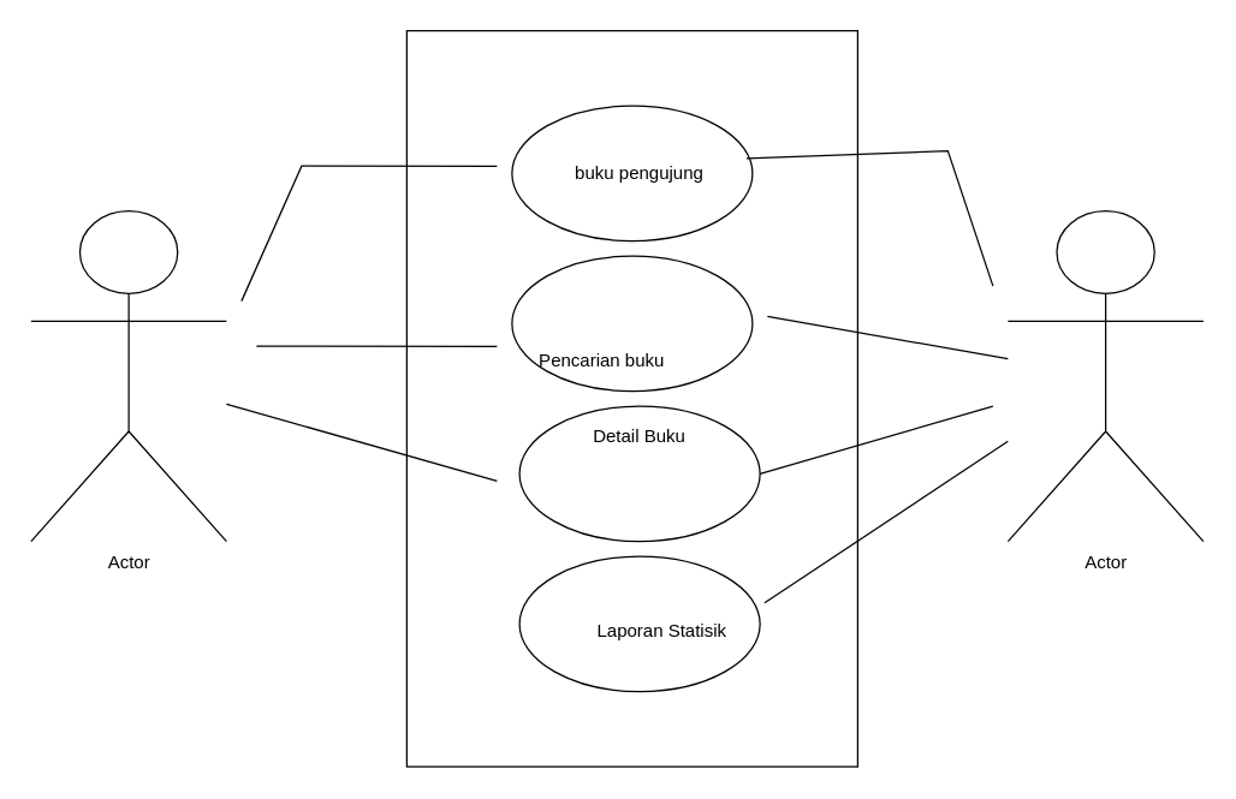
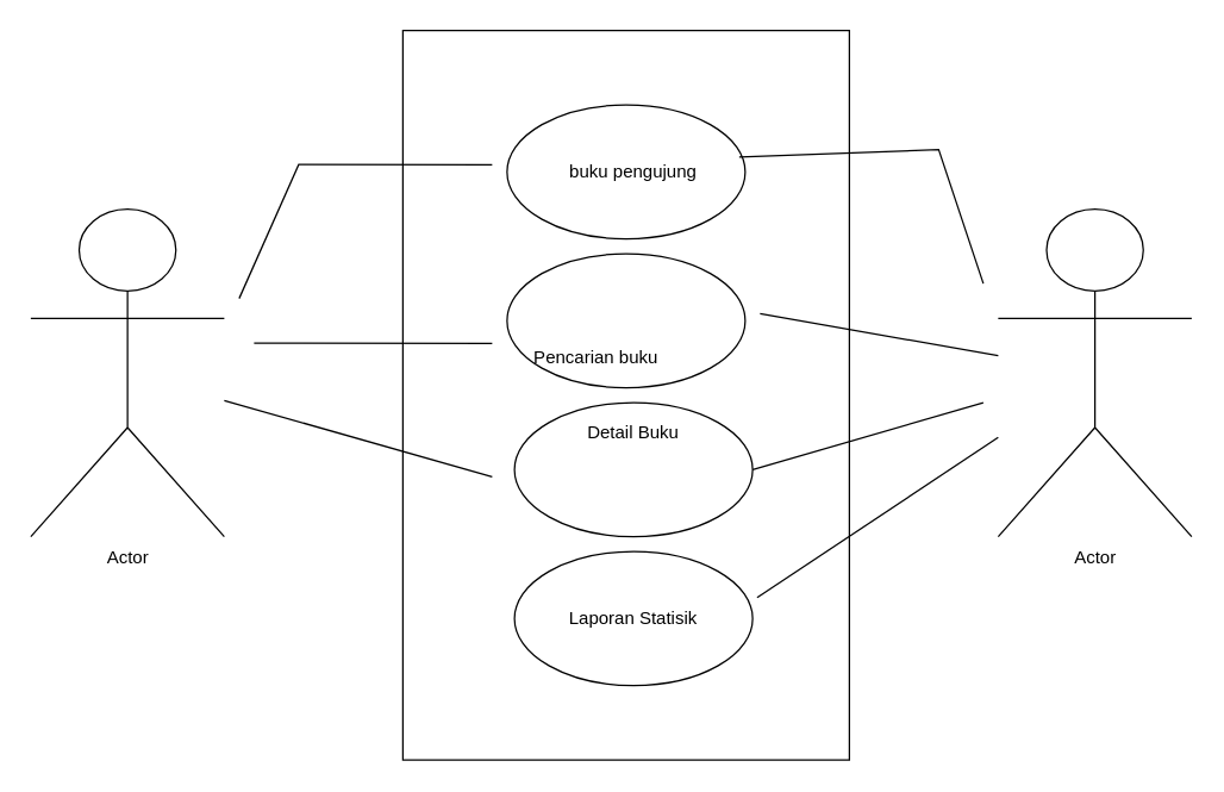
- <mxCell id="10" value="Laporan Statisik" style="text;html=1;strokeColor=none;fillColor=none;align=center;verticalAlign=middle;whiteSpace=wrap;rounded=0;" vertex="1" parent="1"><mxGeometry x="385" y="405" width="110" height="30" as="geometry" /></mxCell>
+ <mxCell id="10" value="Laporan Statisik" style="text;html=1;strokeColor=none;fillColor=none;align=center;verticalAlign=middle;whiteSpace=wrap;rounded=0;" vertex="1" parent="1"><mxGeometry x="370" y="400" width="110" height="30" as="geometry" /></mxCell>
